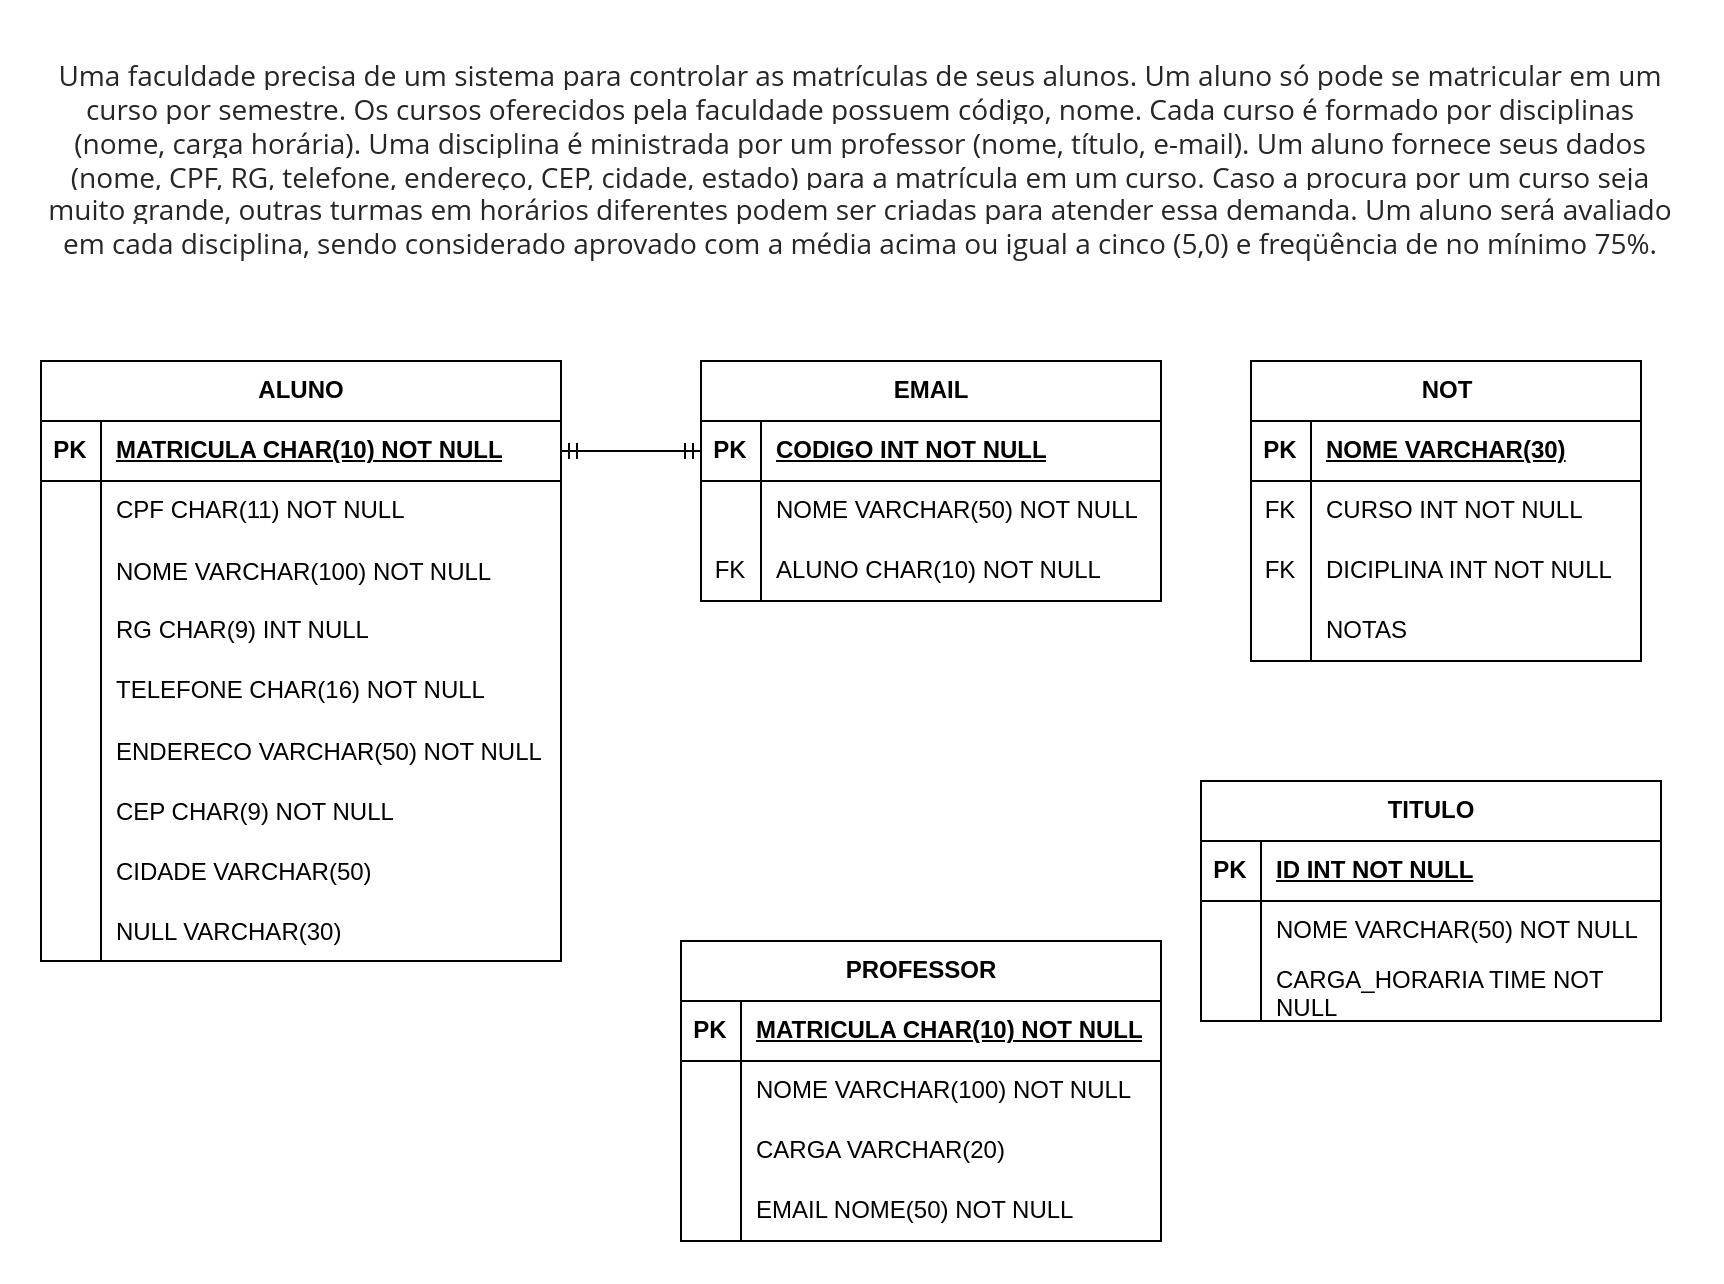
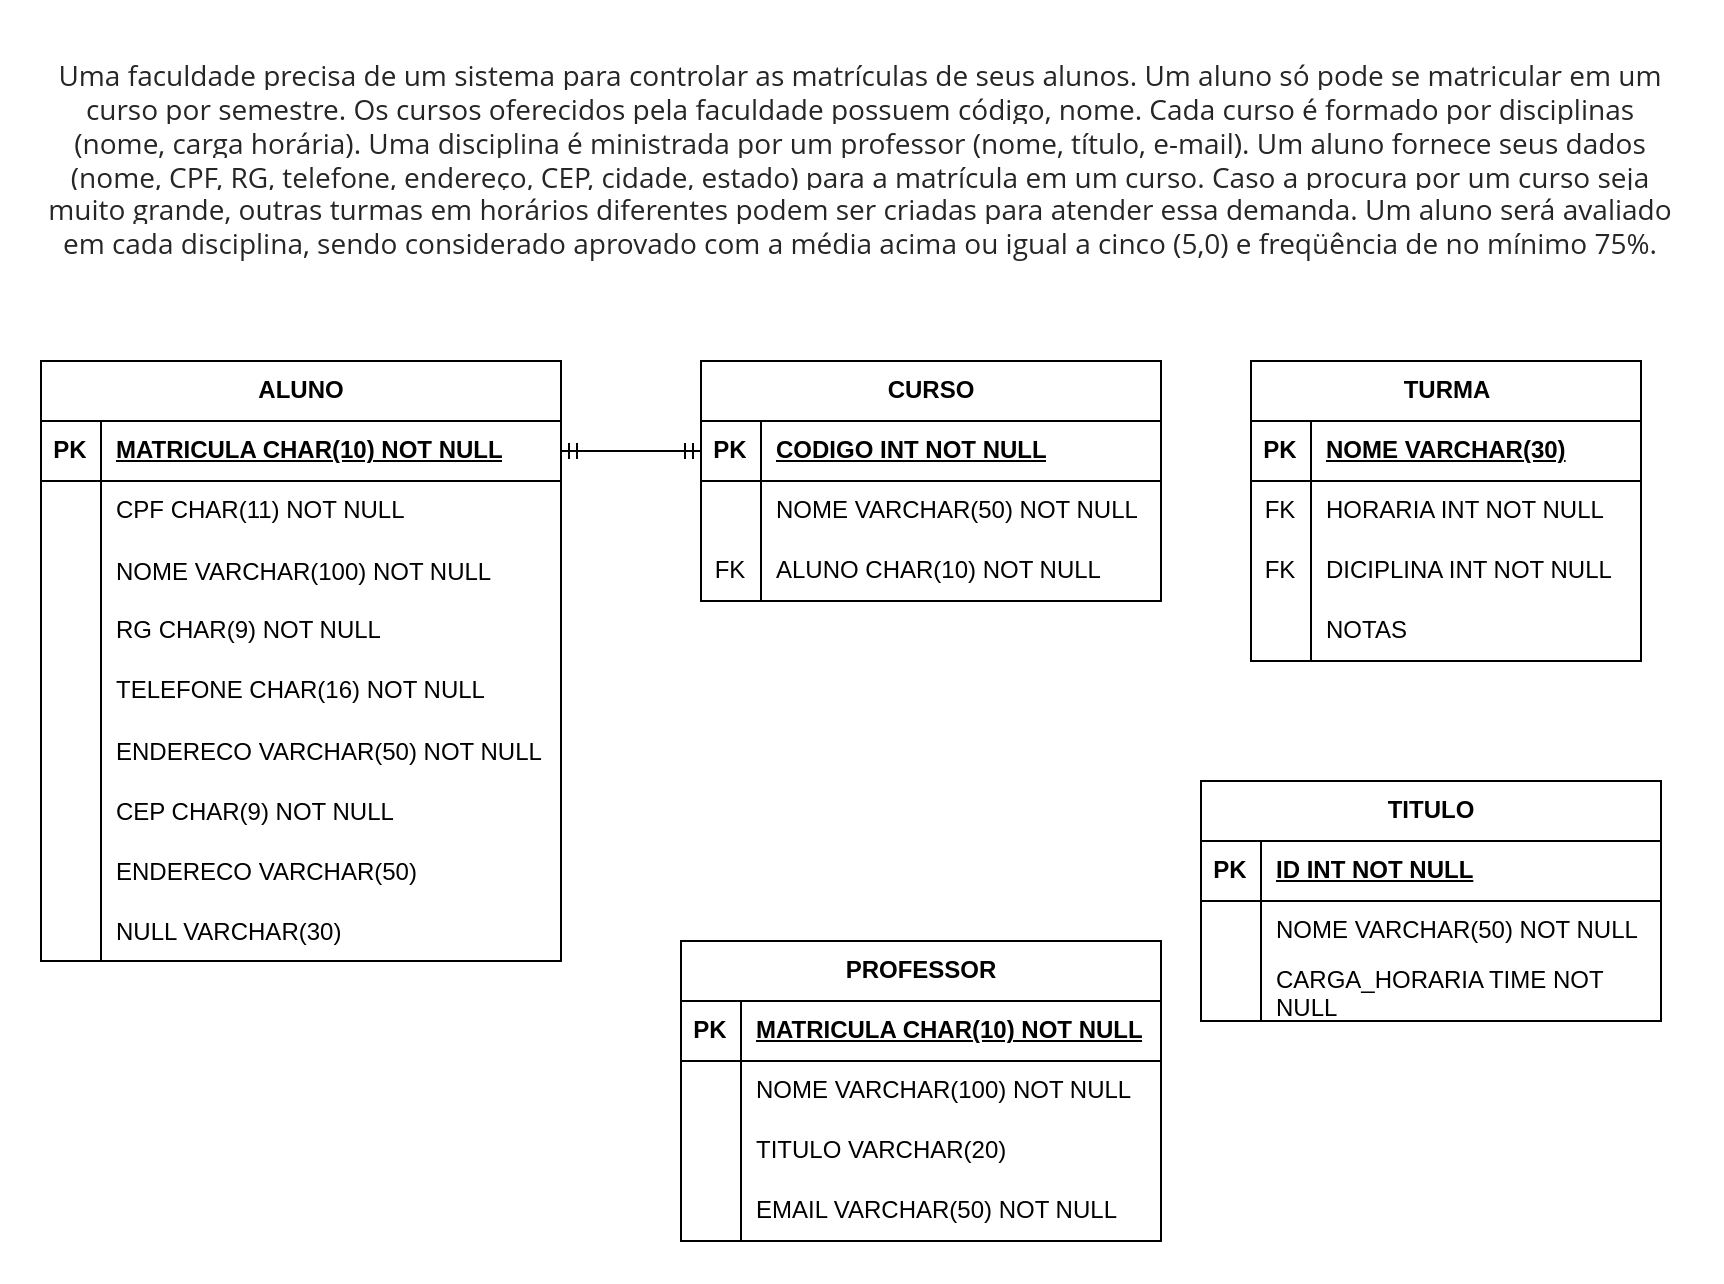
- <mxCell id="12" value="EMAIL" style="shape=table;startSize=30;container=1;collapsible=1;childLayout=tableLayout;fixedRows=1;rowLines=0;fontStyle=1;align=center;resizeLast=1;html=1;" vertex="1" parent="1"><mxGeometry x="350" y="180" width="230" height="120" as="geometry" /></mxCell>
+ <mxCell id="12" value="CURSO" style="shape=table;startSize=30;container=1;collapsible=1;childLayout=tableLayout;fixedRows=1;rowLines=0;fontStyle=1;align=center;resizeLast=1;html=1;" vertex="1" parent="1"><mxGeometry x="350" y="180" width="230" height="120" as="geometry" /></mxCell>
- <mxCell id="65" value="NOT" style="shape=table;startSize=30;container=1;collapsible=1;childLayout=tableLayout;fixedRows=1;rowLines=0;fontStyle=1;align=center;resizeLast=1;html=1;" vertex="1" parent="1"><mxGeometry x="625" y="180" width="195" height="150" as="geometry" /></mxCell>
+ <mxCell id="65" value="TURMA" style="shape=table;startSize=30;container=1;collapsible=1;childLayout=tableLayout;fixedRows=1;rowLines=0;fontStyle=1;align=center;resizeLast=1;html=1;" vertex="1" parent="1"><mxGeometry x="625" y="180" width="195" height="150" as="geometry" /></mxCell>
- <mxCell id="71" value="CURSO INT NOT NULL" style="shape=partialRectangle;connectable=0;fillColor=none;top=0;left=0;bottom=0;right=0;align=left;spacingLeft=6;overflow=hidden;whiteSpace=wrap;html=1;" vertex="1" parent="69"><mxGeometry x="30" width="165" height="30" as="geometry"><mxRectangle width="165" height="30" as="alternateBounds" /></mxGeometry></mxCell>
+ <mxCell id="71" value="HORARIA INT NOT NULL" style="shape=partialRectangle;connectable=0;fillColor=none;top=0;left=0;bottom=0;right=0;align=left;spacingLeft=6;overflow=hidden;whiteSpace=wrap;html=1;" vertex="1" parent="69"><mxGeometry x="30" width="165" height="30" as="geometry"><mxRectangle width="165" height="30" as="alternateBounds" /></mxGeometry></mxCell>
- <mxCell id="34" value="RG CHAR(9) INT NULL" style="shape=partialRectangle;connectable=0;fillColor=none;top=0;left=0;bottom=0;right=0;align=left;spacingLeft=6;overflow=hidden;whiteSpace=wrap;html=1;" vertex="1" parent="32"><mxGeometry x="30" width="230" height="30" as="geometry"><mxRectangle width="230" height="30" as="alternateBounds" /></mxGeometry></mxCell>
+ <mxCell id="34" value="RG CHAR(9) NOT NULL" style="shape=partialRectangle;connectable=0;fillColor=none;top=0;left=0;bottom=0;right=0;align=left;spacingLeft=6;overflow=hidden;whiteSpace=wrap;html=1;" vertex="1" parent="32"><mxGeometry x="30" width="230" height="30" as="geometry"><mxRectangle width="230" height="30" as="alternateBounds" /></mxGeometry></mxCell>
- <mxCell id="46" value="CIDADE VARCHAR(50)" style="shape=partialRectangle;connectable=0;fillColor=none;top=0;left=0;bottom=0;right=0;align=left;spacingLeft=6;overflow=hidden;" vertex="1" parent="44"><mxGeometry x="30" width="230" height="30" as="geometry"><mxRectangle width="230" height="30" as="alternateBounds" /></mxGeometry></mxCell>
+ <mxCell id="46" value="ENDERECO VARCHAR(50)" style="shape=partialRectangle;connectable=0;fillColor=none;top=0;left=0;bottom=0;right=0;align=left;spacingLeft=6;overflow=hidden;" vertex="1" parent="44"><mxGeometry x="30" width="230" height="30" as="geometry"><mxRectangle width="230" height="30" as="alternateBounds" /></mxGeometry></mxCell>
- <mxCell id="60" value="CARGA VARCHAR(20)" style="shape=partialRectangle;connectable=0;fillColor=none;top=0;left=0;bottom=0;right=0;align=left;spacingLeft=6;overflow=hidden;whiteSpace=wrap;html=1;" vertex="1" parent="58"><mxGeometry x="30" width="210" height="30" as="geometry"><mxRectangle width="210" height="30" as="alternateBounds" /></mxGeometry></mxCell>
+ <mxCell id="60" value="TITULO VARCHAR(20)" style="shape=partialRectangle;connectable=0;fillColor=none;top=0;left=0;bottom=0;right=0;align=left;spacingLeft=6;overflow=hidden;whiteSpace=wrap;html=1;" vertex="1" parent="58"><mxGeometry x="30" width="210" height="30" as="geometry"><mxRectangle width="210" height="30" as="alternateBounds" /></mxGeometry></mxCell>
- <mxCell id="63" value="EMAIL NOME(50) NOT NULL" style="shape=partialRectangle;connectable=0;fillColor=none;top=0;left=0;bottom=0;right=0;align=left;spacingLeft=6;overflow=hidden;whiteSpace=wrap;html=1;" vertex="1" parent="61"><mxGeometry x="30" width="210" height="30" as="geometry"><mxRectangle width="210" height="30" as="alternateBounds" /></mxGeometry></mxCell>
+ <mxCell id="63" value="EMAIL VARCHAR(50) NOT NULL" style="shape=partialRectangle;connectable=0;fillColor=none;top=0;left=0;bottom=0;right=0;align=left;spacingLeft=6;overflow=hidden;whiteSpace=wrap;html=1;" vertex="1" parent="61"><mxGeometry x="30" width="210" height="30" as="geometry"><mxRectangle width="210" height="30" as="alternateBounds" /></mxGeometry></mxCell>
